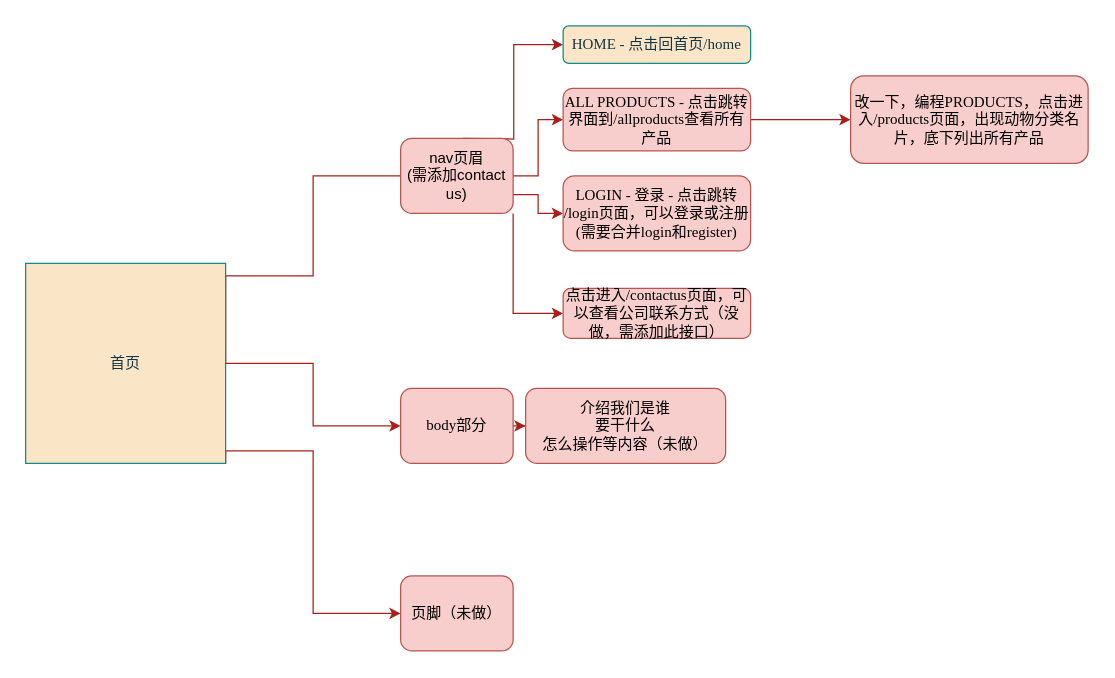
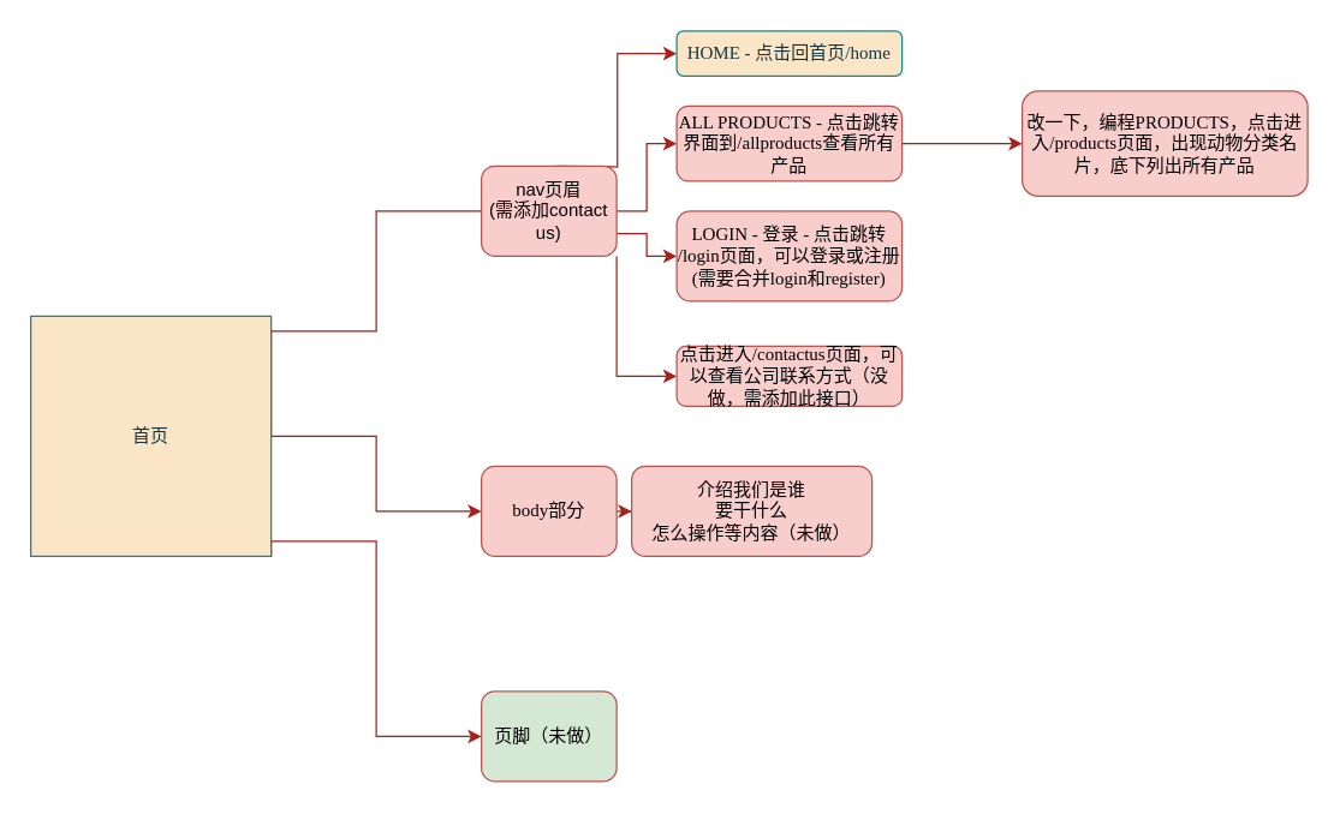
- <mxCell id="18" value="&lt;font face=&quot;Comic Sans MS&quot;&gt;页脚（未做）&lt;/font&gt;" style="rounded=1;whiteSpace=wrap;html=1;labelBackgroundColor=none;fillColor=#f8cecc;strokeColor=#b85450;" vertex="1" parent="1"><mxGeometry x="320" y="460" width="90" height="60" as="geometry" /></mxCell>
+ <mxCell id="18" value="&lt;font face=&quot;Comic Sans MS&quot;&gt;页脚（未做）&lt;/font&gt;" style="rounded=1;whiteSpace=wrap;html=1;labelBackgroundColor=none;fillColor=#d5e8d4;strokeColor=#b85450;" vertex="1" parent="1"><mxGeometry x="320" y="460" width="90" height="60" as="geometry" /></mxCell>
